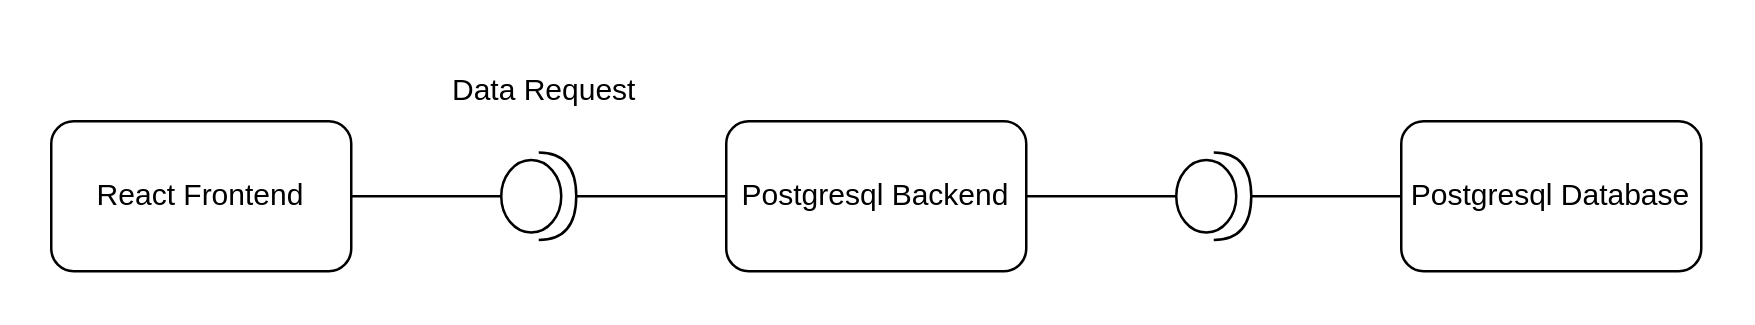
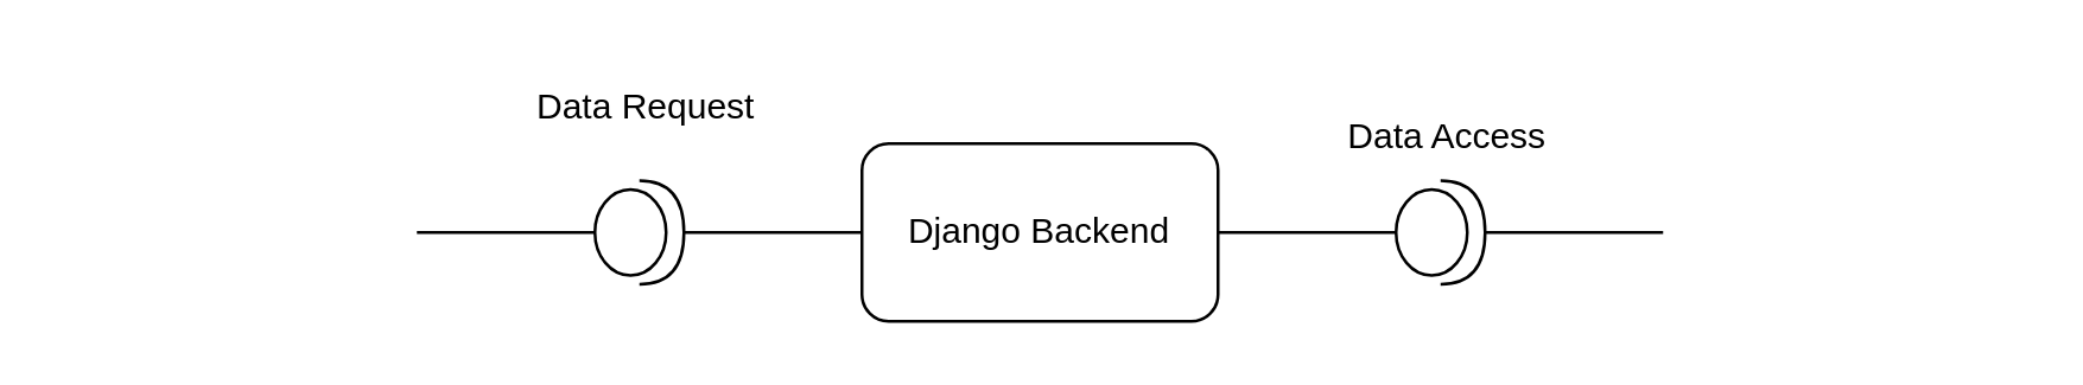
+ <mxCell id="8" value="Data Access" style="text;html=1;strokeColor=none;fillColor=none;align=center;verticalAlign=middle;whiteSpace=wrap;rounded=0;" parent="1" vertex="1"><mxGeometry x="450" y="30.5" width="75" height="30" as="geometry" /></mxCell>
- <mxCell id="2" value="React Frontend" style="rounded=1;whiteSpace=wrap;html=1;" parent="1" vertex="1"><mxGeometry x="20" y="48" width="120" height="60" as="geometry" /></mxCell>
- <mxCell id="3" value="Postgresql Backend" style="rounded=1;whiteSpace=wrap;html=1;" parent="1" vertex="1"><mxGeometry x="290" y="48" width="120" height="60" as="geometry" /></mxCell>
+ <mxCell id="3" value="Django Backend" style="rounded=1;whiteSpace=wrap;html=1;" parent="1" vertex="1"><mxGeometry x="290" y="48" width="120" height="60" as="geometry" /></mxCell>
- <mxCell id="4" value="Postgresql Database" style="rounded=1;whiteSpace=wrap;html=1;" parent="1" vertex="1"><mxGeometry x="560" y="48" width="120" height="60" as="geometry" /></mxCell>
